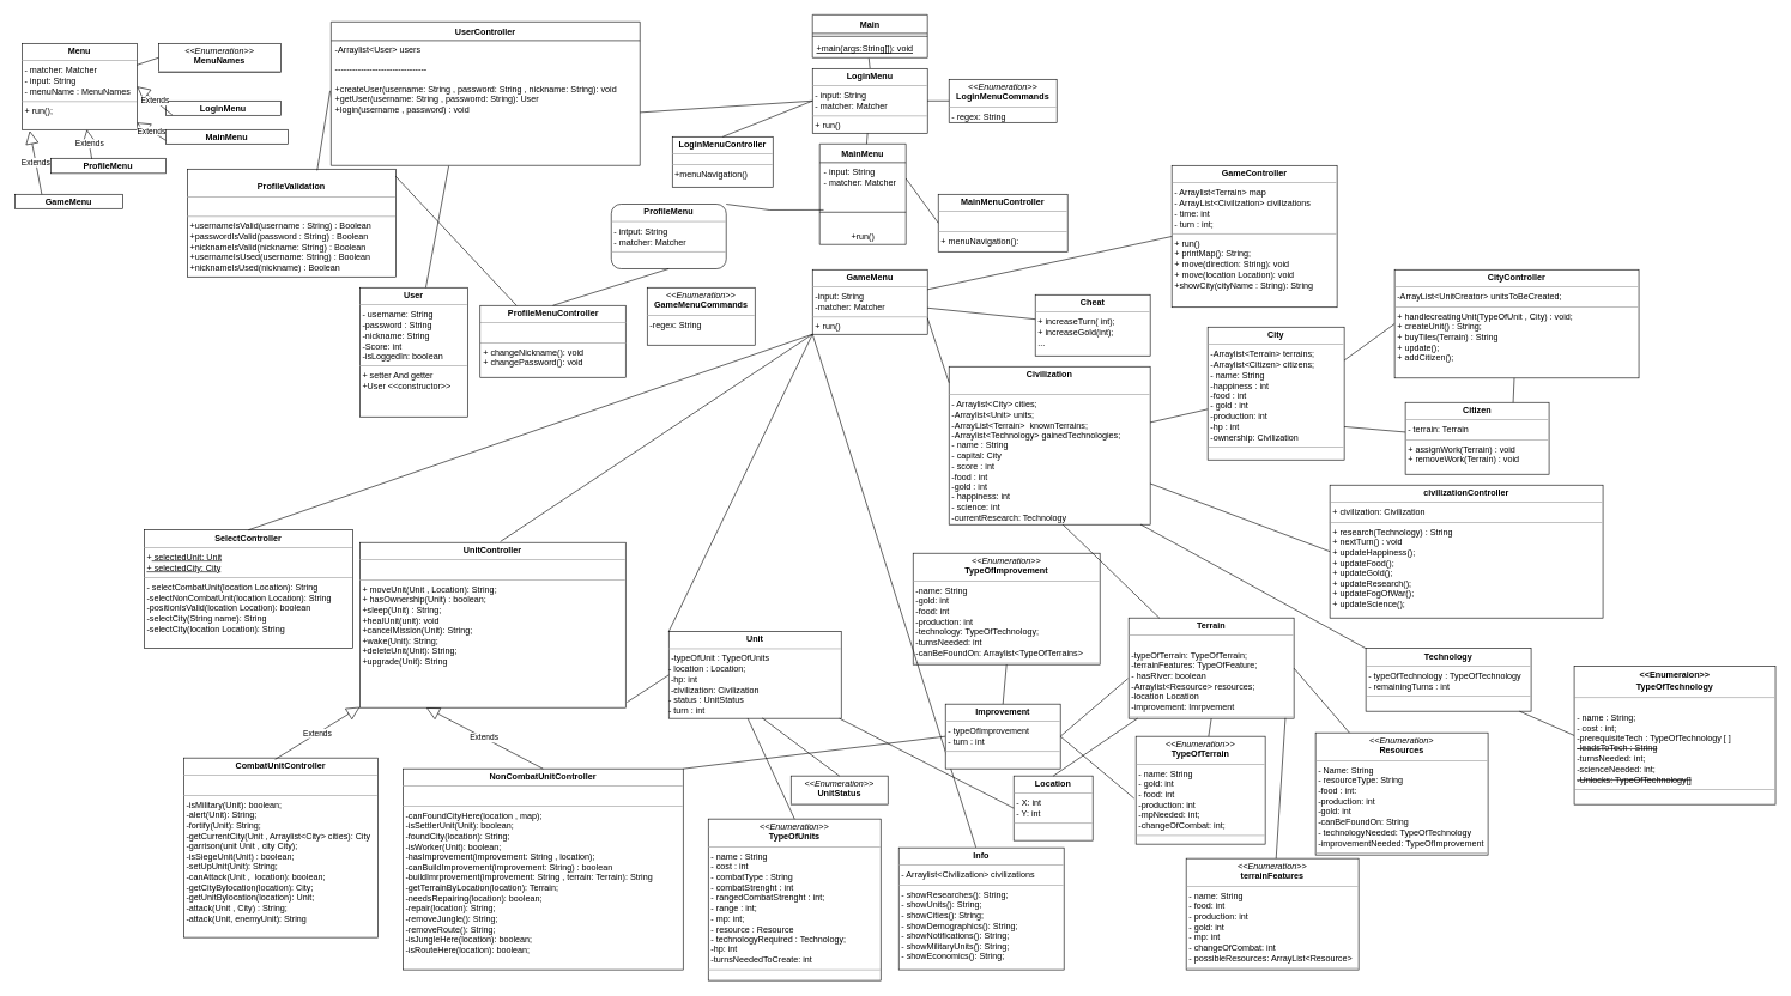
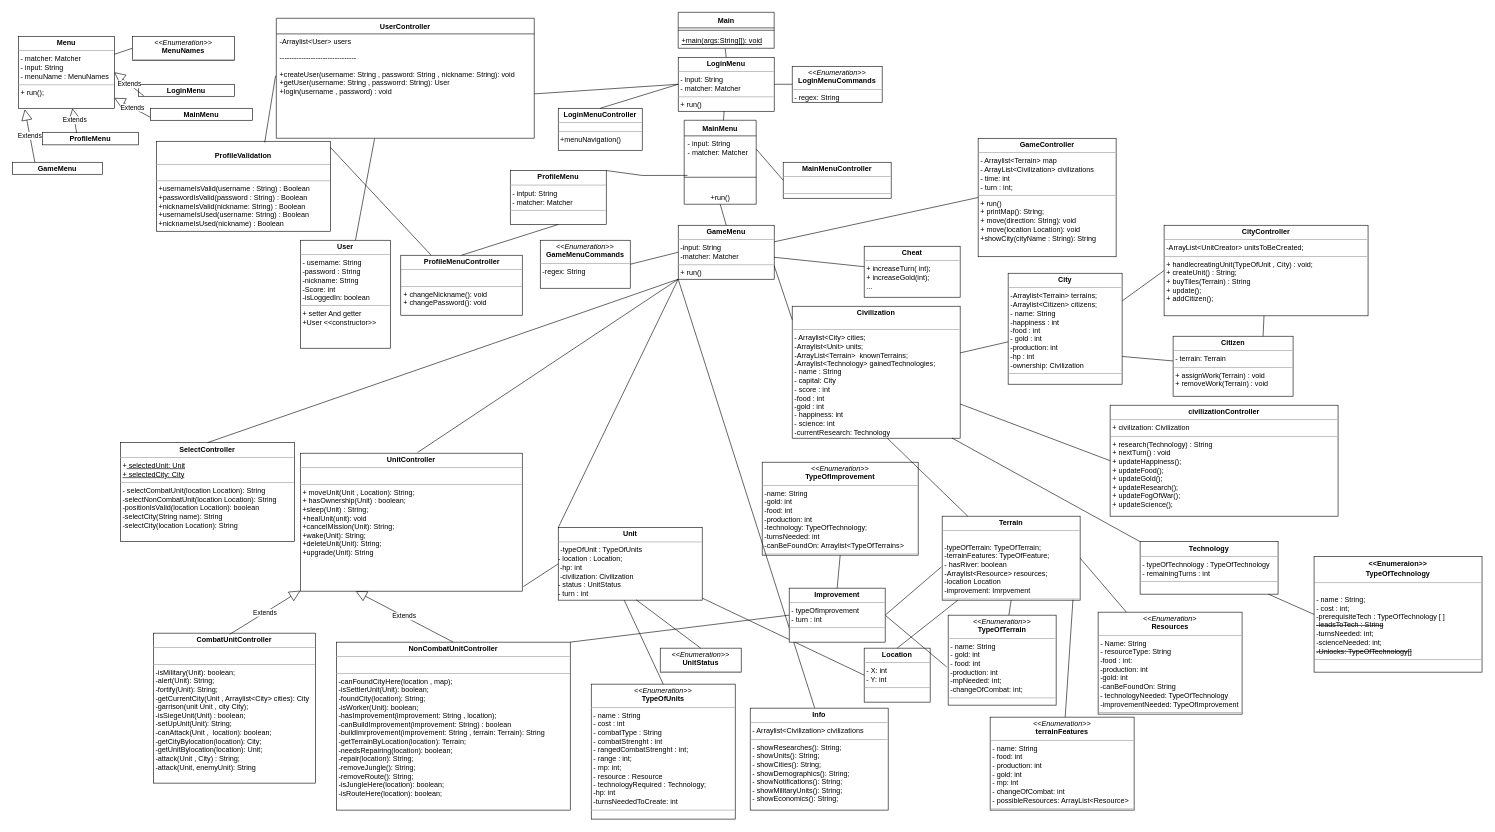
- <mxCell id="92" value="&lt;p style=&quot;margin: 0px ; margin-top: 4px ; text-align: center&quot;&gt;&lt;b&gt;MainMenu&lt;/b&gt;&lt;/p&gt;&lt;hr size=&quot;1&quot;&gt;&lt;p style=&quot;margin: 0px ; margin-left: 4px&quot;&gt;+ field: Type&lt;/p&gt;&lt;hr size=&quot;1&quot;&gt;&lt;p style=&quot;margin: 0px ; margin-left: 4px&quot;&gt;+ method(): Type&lt;/p&gt;" style="verticalAlign=top;align=left;overflow=fill;fontSize=12;fontFamily=Helvetica;html=1;" parent="1" vertex="1"><mxGeometry x="230" y="180" width="170" height="20" as="geometry" /></mxCell>
+ <mxCell id="92" value="&lt;p style=&quot;margin: 0px ; margin-top: 4px ; text-align: center&quot;&gt;&lt;b&gt;MainMenu&lt;/b&gt;&lt;/p&gt;&lt;hr size=&quot;1&quot;&gt;&lt;p style=&quot;margin: 0px ; margin-left: 4px&quot;&gt;+ field: Type&lt;/p&gt;&lt;hr size=&quot;1&quot;&gt;&lt;p style=&quot;margin: 0px ; margin-left: 4px&quot;&gt;+ method(): Type&lt;/p&gt;" style="verticalAlign=top;align=left;overflow=fill;fontSize=12;fontFamily=Helvetica;html=1;" parent="1" vertex="1"><mxGeometry x="250" y="180" width="170" height="20" as="geometry" /></mxCell>
- <mxCell id="64" value="&lt;p style=&quot;margin: 0px ; margin-top: 4px ; text-align: center&quot;&gt;&lt;b&gt;LoginMenuController&lt;/b&gt;&lt;/p&gt;&lt;hr size=&quot;1&quot;&gt;&lt;div style=&quot;height: 2px&quot;&gt;&lt;/div&gt;&lt;hr size=&quot;1&quot;&gt;&lt;div style=&quot;height: 2px&quot;&gt;&amp;nbsp;+menuNavigation()&lt;/div&gt;" style="verticalAlign=top;align=left;overflow=fill;fontSize=12;fontFamily=Helvetica;html=1;" parent="1" vertex="1"><mxGeometry x="935" y="190" width="140" height="70" as="geometry" /></mxCell>
+ <mxCell id="64" value="&lt;p style=&quot;margin: 0px ; margin-top: 4px ; text-align: center&quot;&gt;&lt;b&gt;LoginMenuController&lt;/b&gt;&lt;/p&gt;&lt;hr size=&quot;1&quot;&gt;&lt;div style=&quot;height: 2px&quot;&gt;&lt;/div&gt;&lt;hr size=&quot;1&quot;&gt;&lt;div style=&quot;height: 2px&quot;&gt;&amp;nbsp;+menuNavigation()&lt;/div&gt;" style="verticalAlign=top;align=left;overflow=fill;fontSize=12;fontFamily=Helvetica;html=1;" parent="1" vertex="1"><mxGeometry x="930" y="180" width="140" height="70" as="geometry" /></mxCell>
- <mxCell id="15" value="&lt;p style=&quot;margin: 0px ; margin-top: 4px ; text-align: center&quot;&gt;&lt;b&gt;MainMenuController&lt;/b&gt;&lt;/p&gt;&lt;hr size=&quot;1&quot;&gt;&lt;p style=&quot;margin: 0px ; margin-left: 4px&quot;&gt;&lt;br&gt;&lt;/p&gt;&lt;hr size=&quot;1&quot;&gt;&lt;p style=&quot;margin: 0px ; margin-left: 4px&quot;&gt;+ menuNavigation():&lt;/p&gt;" style="verticalAlign=top;align=left;overflow=fill;fontSize=12;fontFamily=Helvetica;html=1;" parent="1" vertex="1"><mxGeometry x="1305" y="270" width="180" height="80" as="geometry" /></mxCell>
+ <mxCell id="15" value="&lt;p style=&quot;margin: 0px ; margin-top: 4px ; text-align: center&quot;&gt;&lt;b&gt;MainMenuController&lt;/b&gt;&lt;/p&gt;&lt;hr size=&quot;1&quot;&gt;&lt;p style=&quot;margin: 0px ; margin-left: 4px&quot;&gt;&lt;br&gt;&lt;/p&gt;&lt;hr size=&quot;1&quot;&gt;&lt;p style=&quot;margin: 0px ; margin-left: 4px&quot;&gt;+ menuNavigation():&lt;/p&gt;" style="verticalAlign=top;align=left;overflow=fill;fontSize=12;fontFamily=Helvetica;html=1;" parent="1" vertex="1"><mxGeometry x="1305" y="270" width="180" height="60" as="geometry" /></mxCell>
- <mxCell id="17" value="&lt;p style=&quot;margin: 0px ; margin-top: 4px ; text-align: center&quot;&gt;&lt;b&gt;ProfileMenu&lt;/b&gt;&lt;/p&gt;&lt;hr size=&quot;1&quot;&gt;&lt;p style=&quot;margin: 0px ; margin-left: 4px&quot;&gt;- intput: String&lt;/p&gt;&lt;p style=&quot;margin: 0px ; margin-left: 4px&quot;&gt;- matcher: Matcher&lt;/p&gt;&lt;hr size=&quot;1&quot;&gt;&lt;p style=&quot;margin: 0px ; margin-left: 4px&quot;&gt;&lt;br&gt;&lt;/p&gt;" style="verticalAlign=top;align=left;overflow=fill;fontSize=12;fontFamily=Helvetica;html=1;rounded=1;" parent="1" vertex="1"><mxGeometry x="850" y="283.75" width="160" height="90" as="geometry" /></mxCell>
+ <mxCell id="17" value="&lt;p style=&quot;margin: 0px ; margin-top: 4px ; text-align: center&quot;&gt;&lt;b&gt;ProfileMenu&lt;/b&gt;&lt;/p&gt;&lt;hr size=&quot;1&quot;&gt;&lt;p style=&quot;margin: 0px ; margin-left: 4px&quot;&gt;- intput: String&lt;/p&gt;&lt;p style=&quot;margin: 0px ; margin-left: 4px&quot;&gt;- matcher: Matcher&lt;/p&gt;&lt;hr size=&quot;1&quot;&gt;&lt;p style=&quot;margin: 0px ; margin-left: 4px&quot;&gt;&lt;br&gt;&lt;/p&gt;" style="verticalAlign=top;align=left;overflow=fill;fontSize=12;fontFamily=Helvetica;html=1;" parent="1" vertex="1"><mxGeometry x="850" y="283.75" width="160" height="90" as="geometry" /></mxCell>
+ <mxCell id="34" value="" style="endArrow=none;html=1;rounded=0;exitX=0.5;exitY=0;exitDx=0;exitDy=0;entryX=0.5;entryY=1;entryDx=0;entryDy=0;" parent="1" source="16" target="11" edge="1"><mxGeometry width="50" height="50" relative="1" as="geometry"><mxPoint x="1200" y="445" as="sourcePoint" /><mxPoint x="1250" y="395" as="targetPoint" /></mxGeometry></mxCell>
+ <mxCell id="35" value="" style="endArrow=none;html=1;rounded=0;exitX=1;exitY=0.5;exitDx=0;exitDy=0;entryX=0;entryY=0.5;entryDx=0;entryDy=0;" parent="1" source="18" target="16" edge="1"><mxGeometry width="50" height="50" relative="1" as="geometry"><mxPoint x="1020" y="480" as="sourcePoint" /><mxPoint x="1070" y="430" as="targetPoint" /></mxGeometry></mxCell>
- <mxCell id="24" value="&lt;p style=&quot;margin: 0px ; margin-top: 4px ; text-align: center&quot;&gt;&lt;b&gt;Location&lt;/b&gt;&lt;/p&gt;&lt;hr size=&quot;1&quot;&gt;&lt;p style=&quot;margin: 0px ; margin-left: 4px&quot;&gt;- X: int&lt;/p&gt;&lt;p style=&quot;margin: 0px ; margin-left: 4px&quot;&gt;- Y: int&lt;/p&gt;&lt;hr size=&quot;1&quot;&gt;&lt;p style=&quot;margin: 0px ; margin-left: 4px&quot;&gt;&lt;br&gt;&lt;/p&gt;" style="verticalAlign=top;align=left;overflow=fill;fontSize=12;fontFamily=Helvetica;html=1;" parent="1" vertex="1"><mxGeometry x="1410" y="1080" width="110" height="90" as="geometry" /></mxCell>
+ <mxCell id="24" value="&lt;p style=&quot;margin: 0px ; margin-top: 4px ; text-align: center&quot;&gt;&lt;b&gt;Location&lt;/b&gt;&lt;/p&gt;&lt;hr size=&quot;1&quot;&gt;&lt;p style=&quot;margin: 0px ; margin-left: 4px&quot;&gt;- X: int&lt;/p&gt;&lt;p style=&quot;margin: 0px ; margin-left: 4px&quot;&gt;- Y: int&lt;/p&gt;&lt;hr size=&quot;1&quot;&gt;&lt;p style=&quot;margin: 0px ; margin-left: 4px&quot;&gt;&lt;br&gt;&lt;/p&gt;" style="verticalAlign=top;align=left;overflow=fill;fontSize=12;fontFamily=Helvetica;html=1;" parent="1" vertex="1"><mxGeometry x="1440" y="1080" width="110" height="90" as="geometry" /></mxCell>
